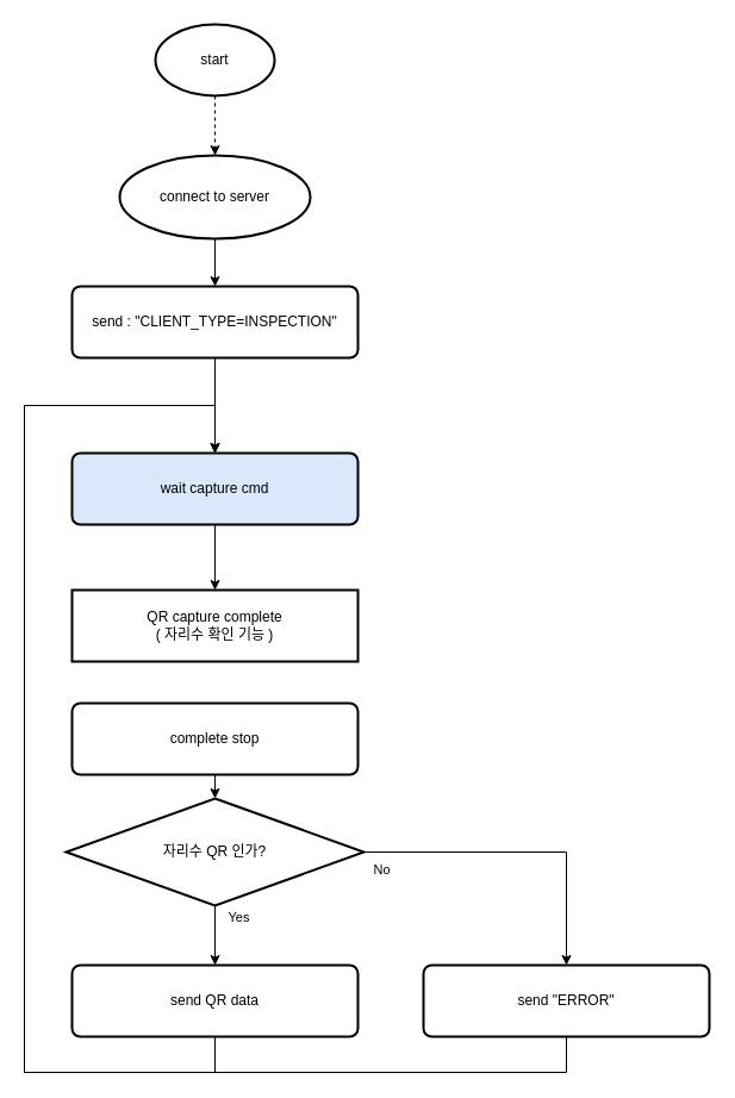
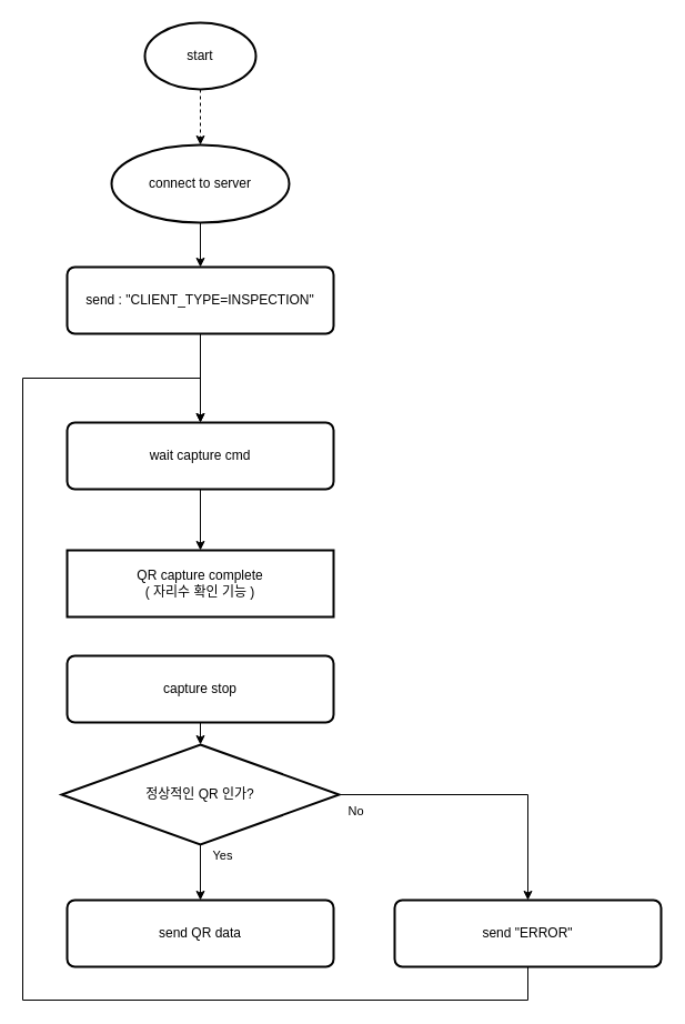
- <mxCell id="9" value="wait capture cmd" style="rounded=1;whiteSpace=wrap;html=1;absoluteArcSize=1;arcSize=14;strokeWidth=2;fillColor=#dae8fc;" vertex="1" parent="1"><mxGeometry x="60" y="380" width="240" height="60" as="geometry" /></mxCell>
+ <mxCell id="9" value="wait capture cmd" style="rounded=1;whiteSpace=wrap;html=1;absoluteArcSize=1;arcSize=14;strokeWidth=2;" vertex="1" parent="1"><mxGeometry x="60" y="380" width="240" height="60" as="geometry" /></mxCell>
- <mxCell id="14" value="complete stop" style="rounded=1;whiteSpace=wrap;html=1;absoluteArcSize=1;arcSize=14;strokeWidth=2;" vertex="1" parent="1"><mxGeometry x="60" y="590" width="240" height="60" as="geometry" /></mxCell>
+ <mxCell id="14" value="capture stop" style="rounded=1;whiteSpace=wrap;html=1;absoluteArcSize=1;arcSize=14;strokeWidth=2;" vertex="1" parent="1"><mxGeometry x="60" y="590" width="240" height="60" as="geometry" /></mxCell>
- <mxCell id="17" value="자리수 QR 인가?" style="strokeWidth=2;html=1;shape=mxgraph.flowchart.decision;whiteSpace=wrap;" vertex="1" parent="1"><mxGeometry x="55" y="670" width="250" height="90" as="geometry" /></mxCell>
+ <mxCell id="17" value="정상적인 QR 인가?" style="strokeWidth=2;html=1;shape=mxgraph.flowchart.decision;whiteSpace=wrap;" vertex="1" parent="1"><mxGeometry x="55" y="670" width="250" height="90" as="geometry" /></mxCell>
- <mxCell id="11" style="edgeStyle=orthogonalEdgeStyle;rounded=0;orthogonalLoop=1;jettySize=auto;html=1;exitX=0.5;exitY=1;exitDx=0;exitDy=0;entryX=0.5;entryY=0;entryDx=0;entryDy=0;" edge="1" parent="1" source="12" target="9"><mxGeometry relative="1" as="geometry"><Array as="points"><mxPoint x="180" y="900" /><mxPoint x="20" y="900" /><mxPoint x="20" y="340" /><mxPoint x="180" y="340" /></Array></mxGeometry></mxCell>
